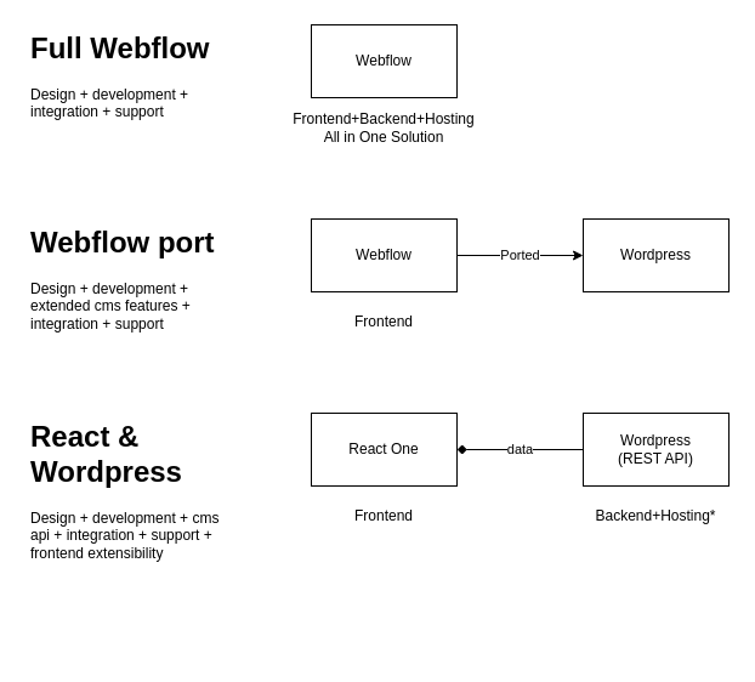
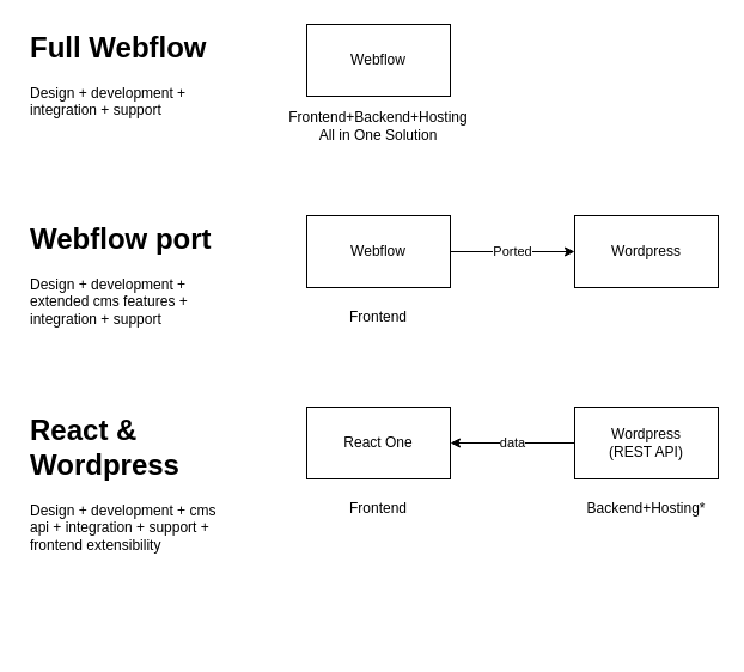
- <mxCell id="20" value="data" style="edgeStyle=orthogonalEdgeStyle;rounded=0;orthogonalLoop=1;jettySize=auto;html=1;entryX=1;entryY=0.5;entryDx=0;entryDy=0;endArrow=diamond;" edge="1" parent="1" source="15" target="18"><mxGeometry relative="1" as="geometry" /></mxCell>
+ <mxCell id="20" value="data" style="edgeStyle=orthogonalEdgeStyle;rounded=0;orthogonalLoop=1;jettySize=auto;html=1;entryX=1;entryY=0.5;entryDx=0;entryDy=0;" edge="1" parent="1" source="15" target="18"><mxGeometry relative="1" as="geometry" /></mxCell>
